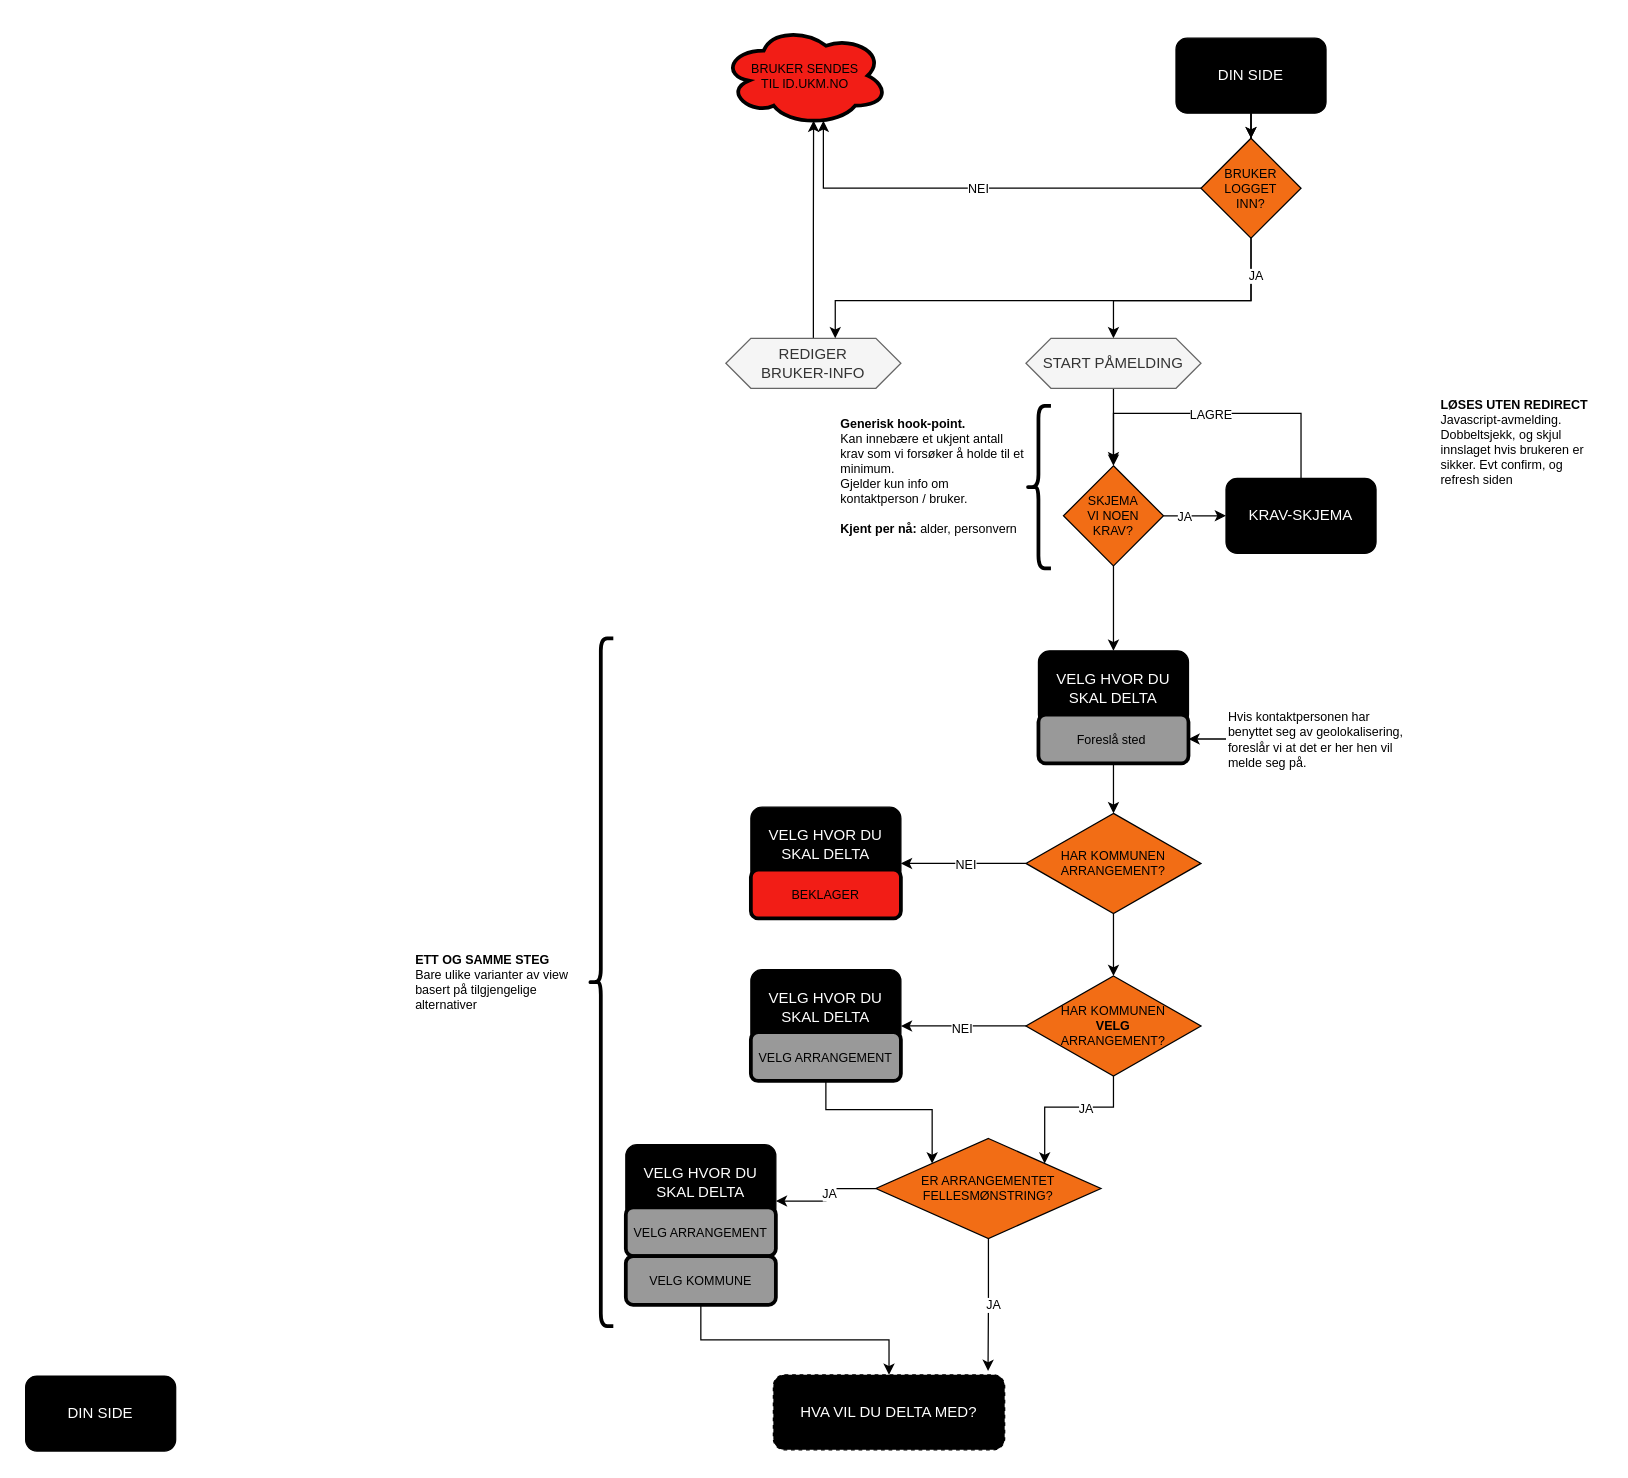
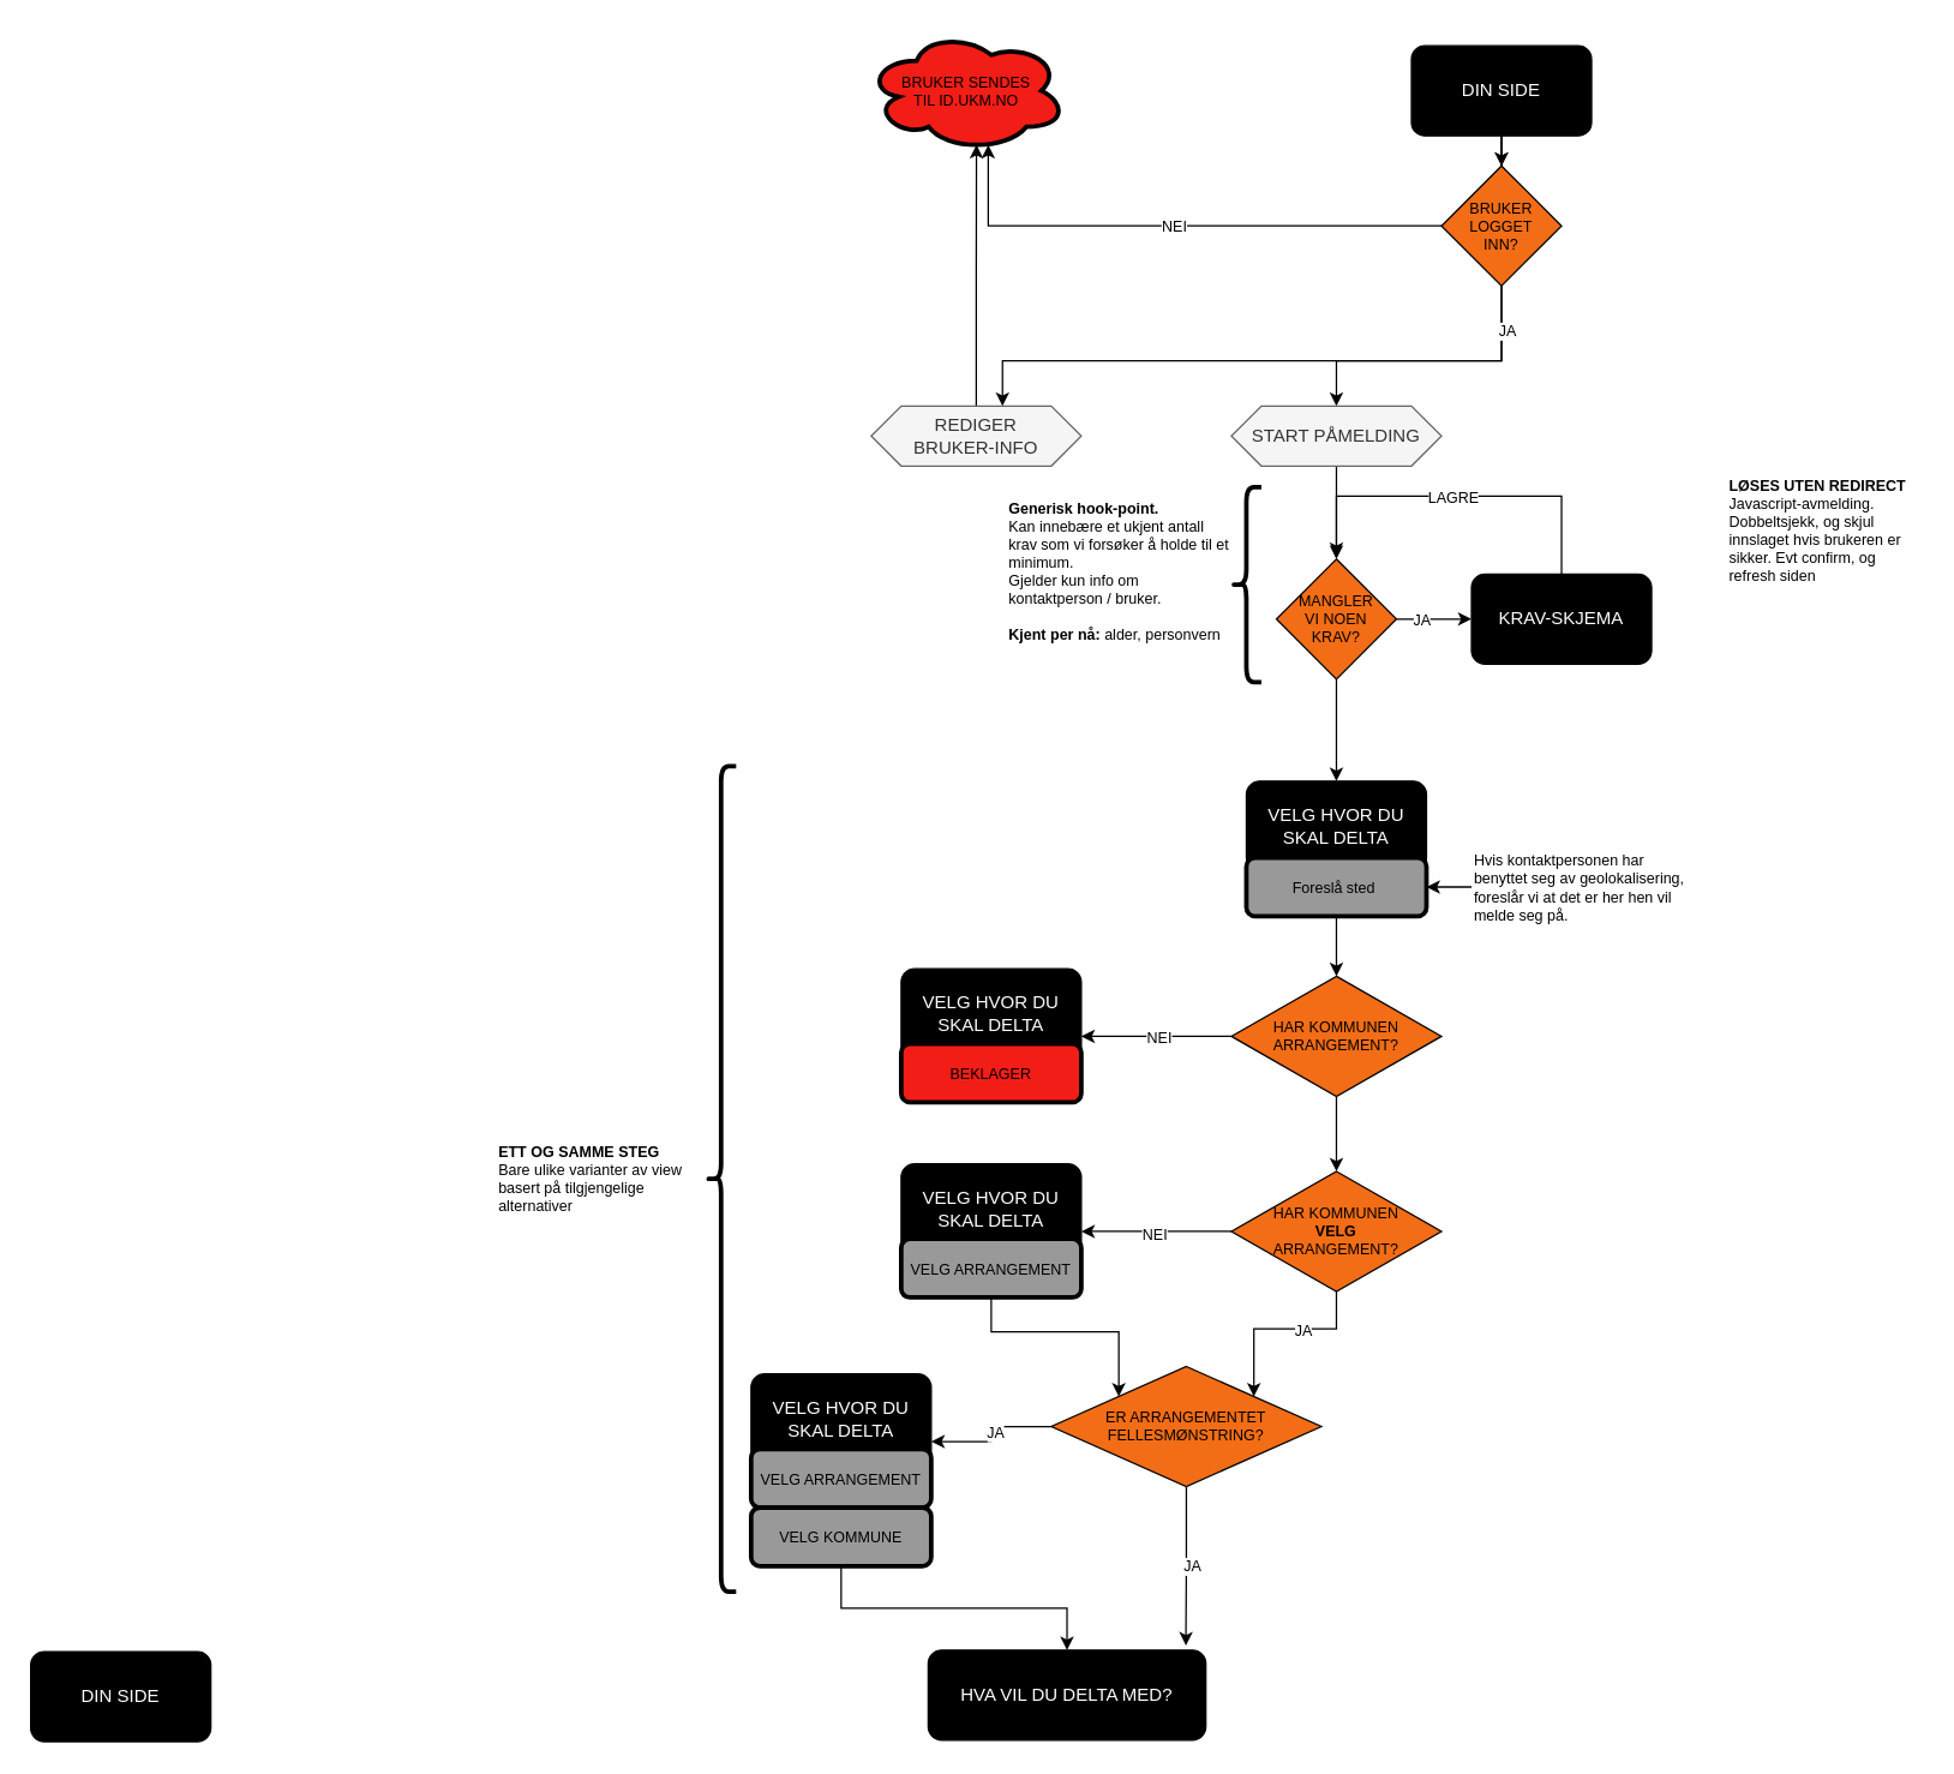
- <mxCell id="10" value="SKJEMA&lt;br&gt;VI NOEN&lt;br&gt;KRAV?" style="rhombus;whiteSpace=wrap;html=1;fillColor=#F26D15;fontSize=10;spacing=4;" vertex="1" parent="1"><mxGeometry x="850" y="372" width="80" height="80" as="geometry" /></mxCell>
+ <mxCell id="10" value="MANGLER&lt;br&gt;VI NOEN&lt;br&gt;KRAV?" style="rhombus;whiteSpace=wrap;html=1;fillColor=#F26D15;fontSize=10;spacing=4;" vertex="1" parent="1"><mxGeometry x="850" y="372" width="80" height="80" as="geometry" /></mxCell>
- <mxCell id="44" value="HVA VIL DU DELTA MED?" style="rounded=1;whiteSpace=wrap;html=1;fillColor=#000000;fontColor=#FFFFFF;dashed=1;" vertex="1" parent="1"><mxGeometry x="618" y="1099" width="185" height="60" as="geometry" /></mxCell>
+ <mxCell id="44" value="HVA VIL DU DELTA MED?" style="rounded=1;whiteSpace=wrap;html=1;fillColor=#000000;fontColor=#FFFFFF;" vertex="1" parent="1"><mxGeometry x="618" y="1099" width="185" height="60" as="geometry" /></mxCell>
